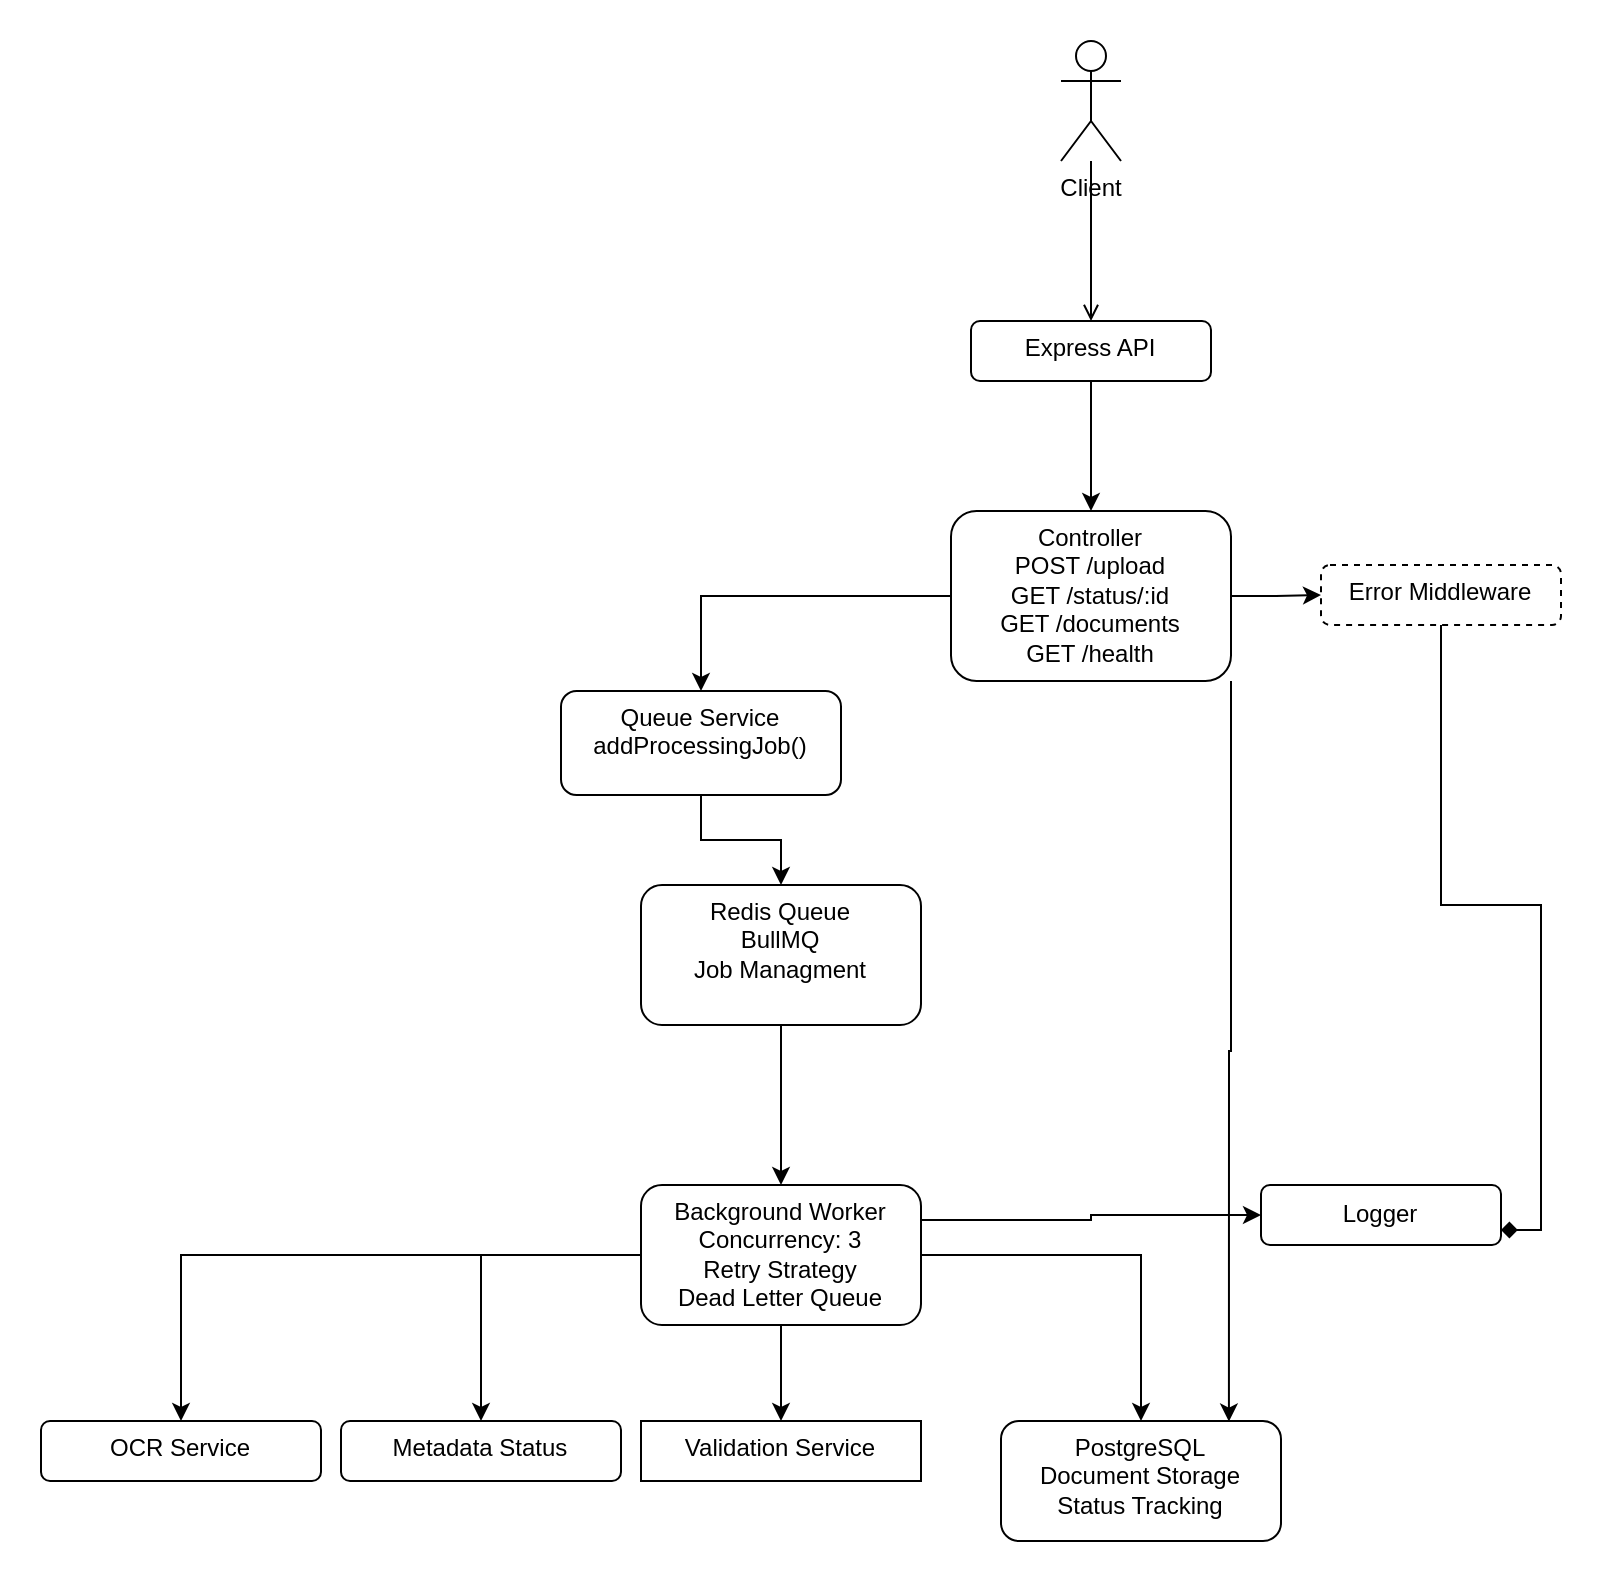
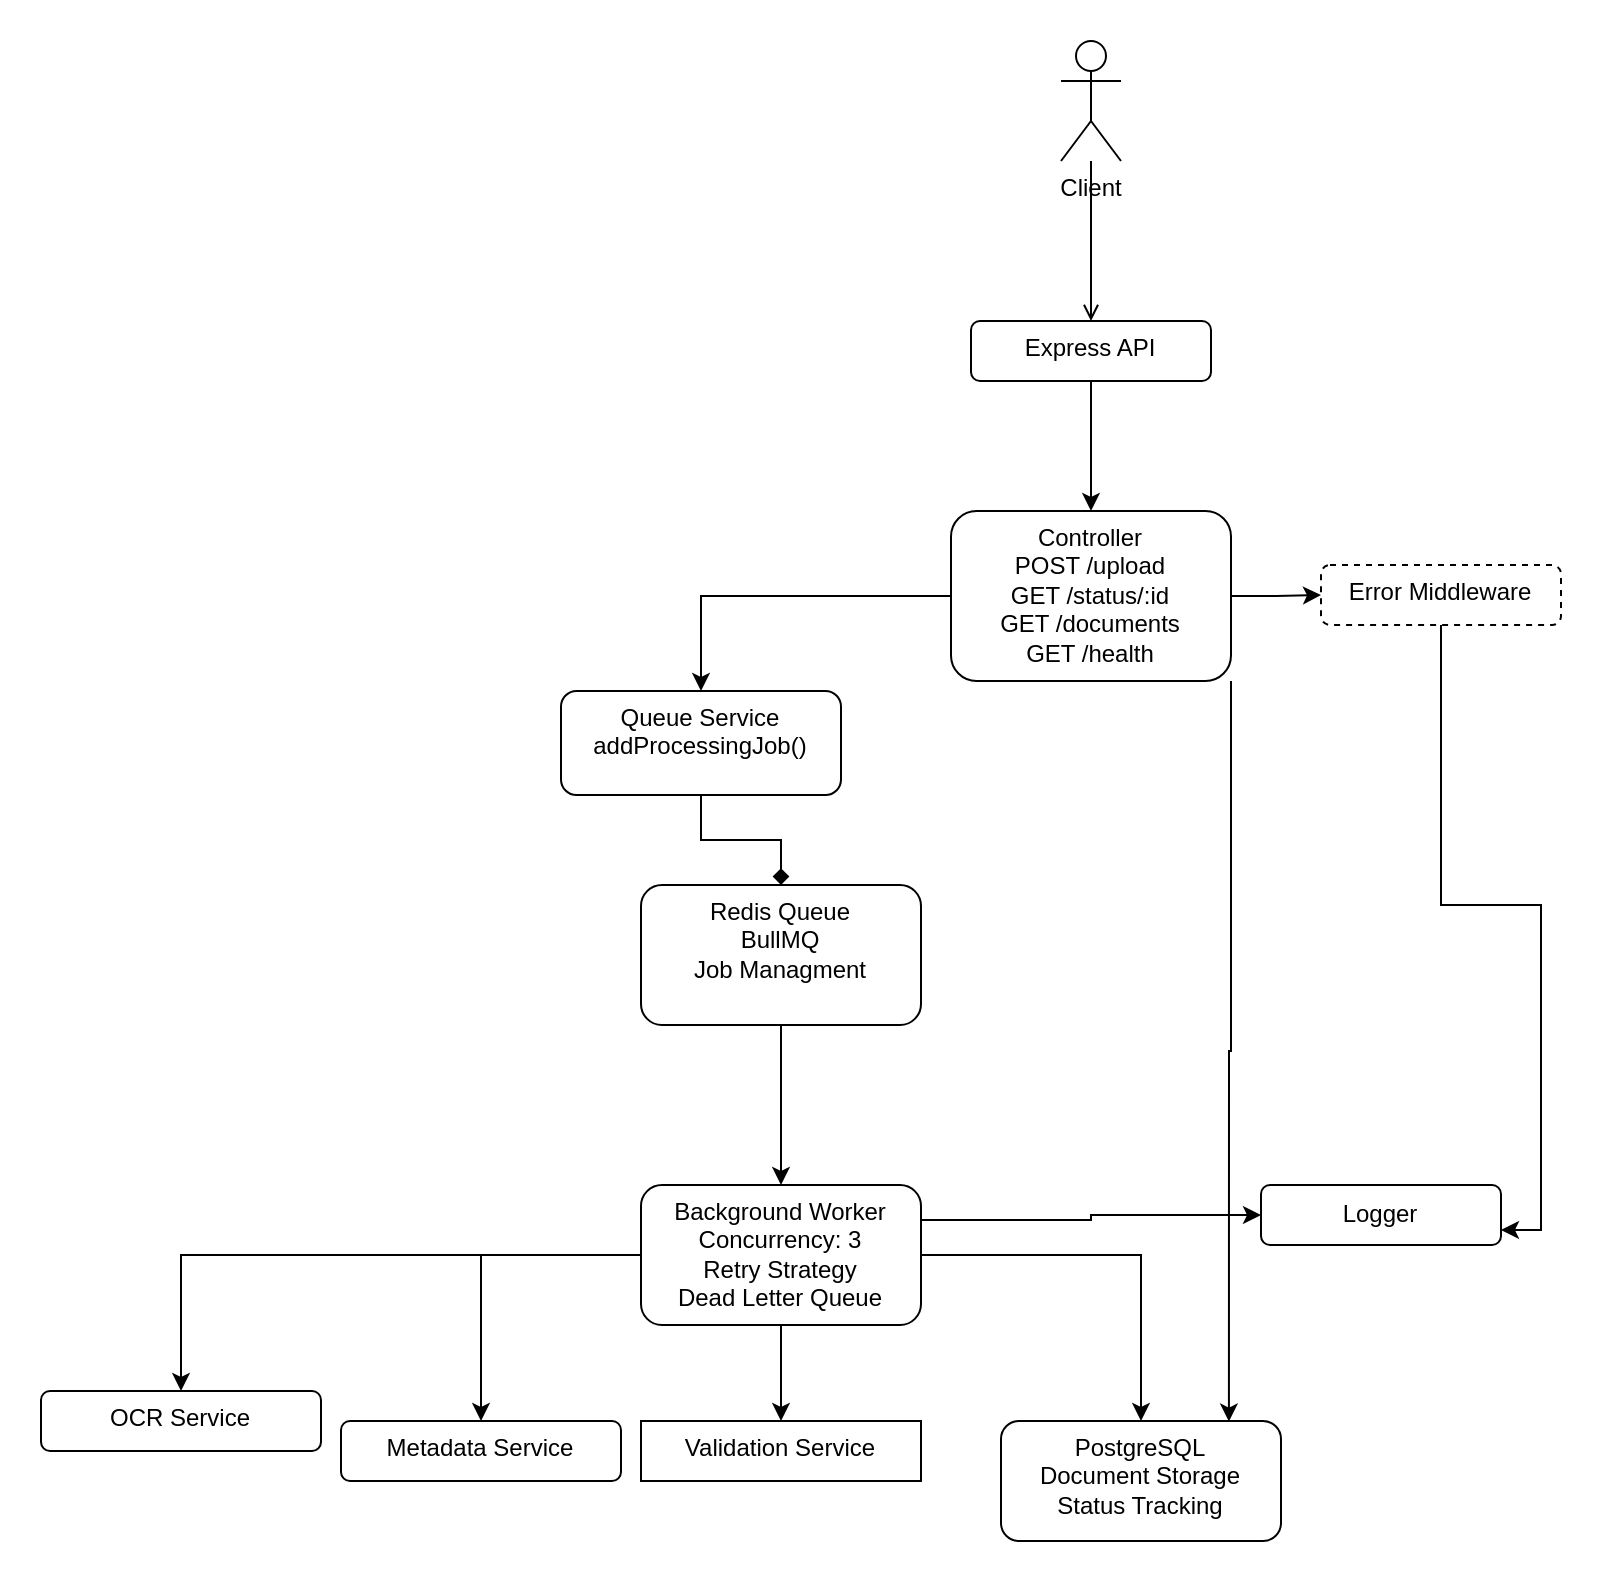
- <mxCell id="9" value="" style="edgeStyle=orthogonalEdgeStyle;rounded=0;orthogonalLoop=1;jettySize=auto;html=1;labelBackgroundColor=none;fontColor=default;" edge="1" parent="1" source="10" target="12"><mxGeometry relative="1" as="geometry" /></mxCell>
+ <mxCell id="9" value="" style="edgeStyle=orthogonalEdgeStyle;rounded=0;orthogonalLoop=1;jettySize=auto;html=1;labelBackgroundColor=none;fontColor=default;endArrow=diamond;" edge="1" parent="1" source="10" target="12"><mxGeometry relative="1" as="geometry" /></mxCell>
- <mxCell id="25" style="edgeStyle=orthogonalEdgeStyle;rounded=0;orthogonalLoop=1;jettySize=auto;html=1;entryX=1;entryY=0.75;entryDx=0;entryDy=0;labelBackgroundColor=none;fontColor=default;endArrow=diamond;" edge="1" parent="1" source="26" target="23"><mxGeometry relative="1" as="geometry" /></mxCell>
+ <mxCell id="25" style="edgeStyle=orthogonalEdgeStyle;rounded=0;orthogonalLoop=1;jettySize=auto;html=1;entryX=1;entryY=0.75;entryDx=0;entryDy=0;labelBackgroundColor=none;fontColor=default;" edge="1" parent="1" source="26" target="23"><mxGeometry relative="1" as="geometry" /></mxCell>
- <mxCell id="20" value="&lt;div&gt;Metadata Status&lt;/div&gt;&lt;div&gt;&lt;br&gt;&lt;/div&gt;" style="rounded=1;whiteSpace=wrap;html=1;verticalAlign=top;labelBackgroundColor=none;" vertex="1" parent="1"><mxGeometry x="170" y="710" width="140" height="30" as="geometry" /></mxCell>
+ <mxCell id="20" value="&lt;div&gt;Metadata Service&lt;/div&gt;&lt;div&gt;&lt;br&gt;&lt;/div&gt;" style="rounded=1;whiteSpace=wrap;html=1;verticalAlign=top;labelBackgroundColor=none;" vertex="1" parent="1"><mxGeometry x="170" y="710" width="140" height="30" as="geometry" /></mxCell>
- <mxCell id="19" value="OCR Service" style="rounded=1;whiteSpace=wrap;html=1;verticalAlign=top;labelBackgroundColor=none;" vertex="1" parent="1"><mxGeometry x="20" y="710" width="140" height="30" as="geometry" /></mxCell>
+ <mxCell id="19" value="OCR Service" style="rounded=1;whiteSpace=wrap;html=1;verticalAlign=top;labelBackgroundColor=none;" vertex="1" parent="1"><mxGeometry x="20" y="695" width="140" height="30" as="geometry" /></mxCell>
